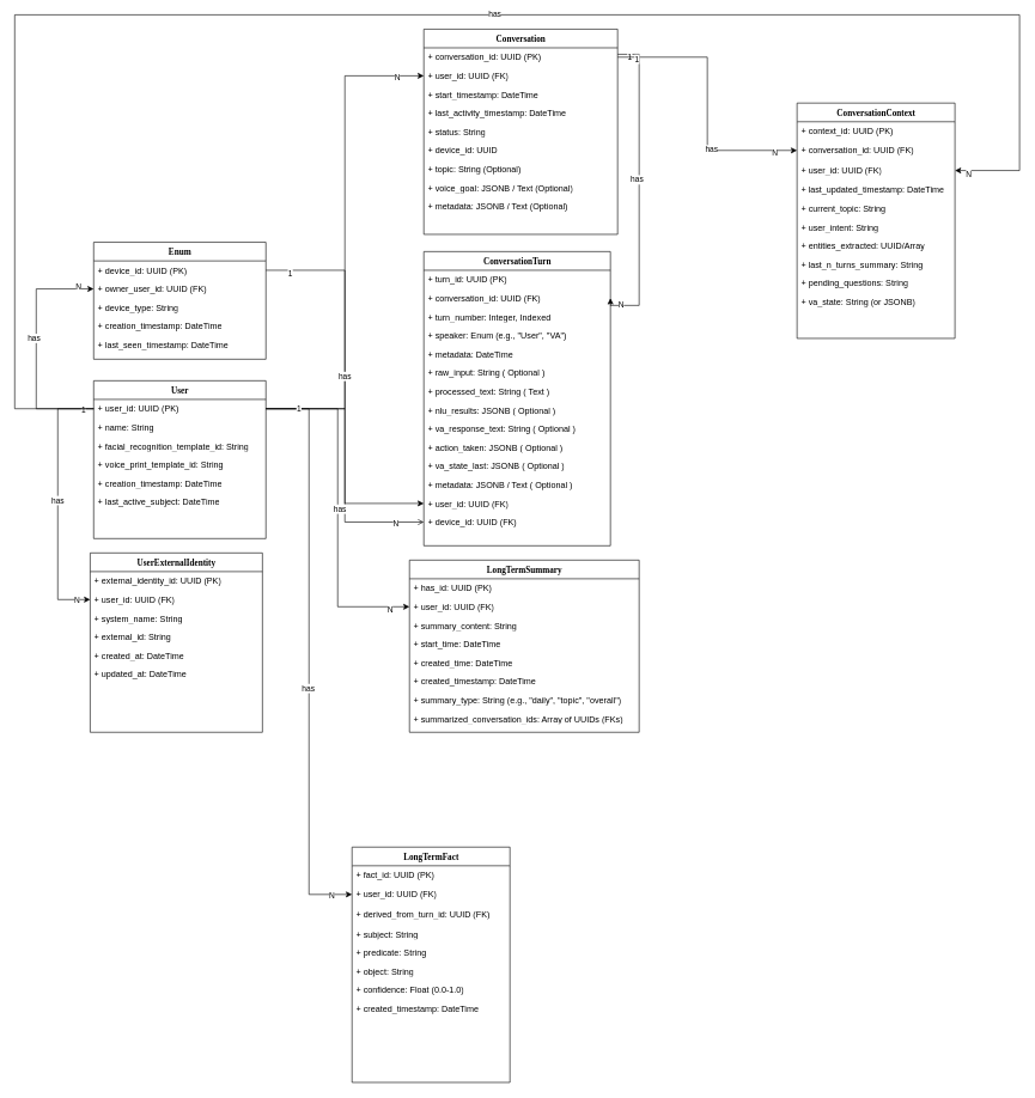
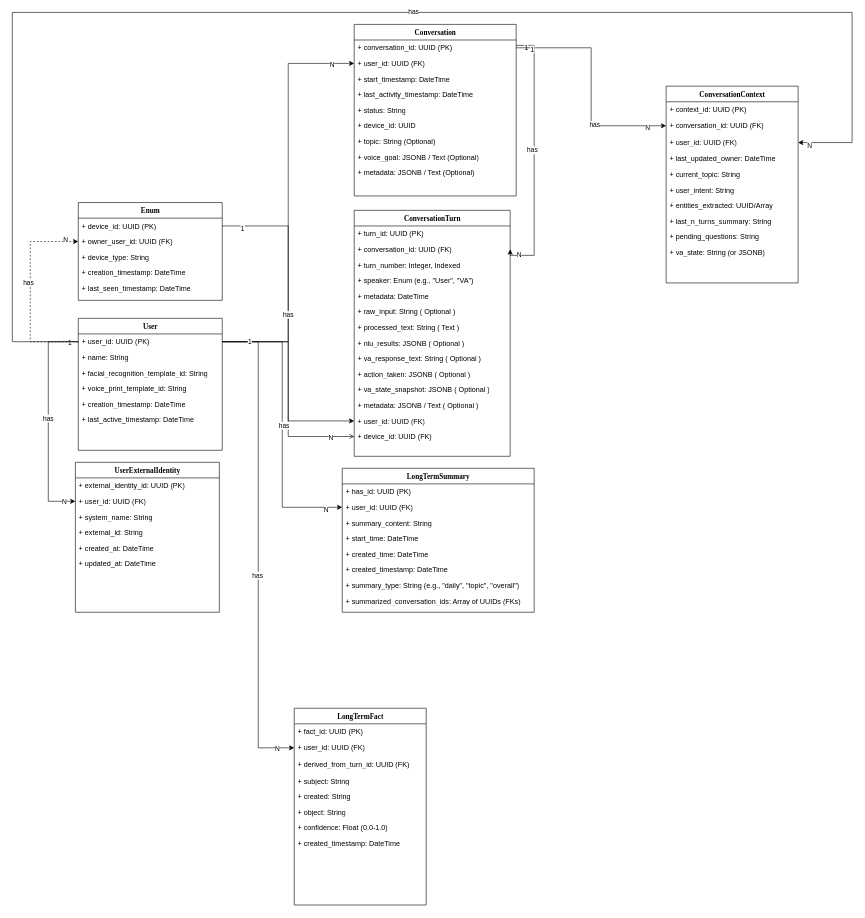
- <mxCell id="84" value="+&amp;nbsp;last_updated_timestamp: DateTime " style="text;html=1;strokeColor=none;fillColor=none;align=left;verticalAlign=top;spacingLeft=4;spacingRight=4;whiteSpace=wrap;overflow=hidden;rotatable=0;points=[[0,0.5],[1,0.5]];portConstraint=eastwest;" parent="80" vertex="1"><mxGeometry y="108" width="220" height="26" as="geometry" /></mxCell>
+ <mxCell id="84" value="+&amp;nbsp;last_updated_owner: DateTime " style="text;html=1;strokeColor=none;fillColor=none;align=left;verticalAlign=top;spacingLeft=4;spacingRight=4;whiteSpace=wrap;overflow=hidden;rotatable=0;points=[[0,0.5],[1,0.5]];portConstraint=eastwest;" parent="80" vertex="1"><mxGeometry y="108" width="220" height="26" as="geometry" /></mxCell>
- <mxCell id="72" style="edgeStyle=orthogonalEdgeStyle;rounded=0;orthogonalLoop=1;jettySize=auto;html=1;entryX=0;entryY=0.5;entryDx=0;entryDy=0;" parent="1" source="3" target="26" edge="1"><mxGeometry relative="1" as="geometry"><Array as="points"><mxPoint x="50" y="569" /><mxPoint x="50" y="402" /></Array></mxGeometry></mxCell>
+ <mxCell id="72" style="edgeStyle=orthogonalEdgeStyle;rounded=0;orthogonalLoop=1;jettySize=auto;html=1;entryX=0;entryY=0.5;entryDx=0;entryDy=0;dashed=1;" parent="1" source="3" target="26" edge="1"><mxGeometry relative="1" as="geometry"><Array as="points"><mxPoint x="50" y="569" /><mxPoint x="50" y="402" /></Array></mxGeometry></mxCell>
- <mxCell id="20" value="+ va_state_last: JSONB ( Optional )" style="text;html=1;strokeColor=none;fillColor=none;align=left;verticalAlign=top;spacingLeft=4;spacingRight=4;whiteSpace=wrap;overflow=hidden;rotatable=0;points=[[0,0.5],[1,0.5]];portConstraint=eastwest;" vertex="1" parent="9"><mxGeometry y="286" width="260" height="26" as="geometry" /></mxCell>
+ <mxCell id="20" value="+ va_state_snapshot: JSONB ( Optional )" style="text;html=1;strokeColor=none;fillColor=none;align=left;verticalAlign=top;spacingLeft=4;spacingRight=4;whiteSpace=wrap;overflow=hidden;rotatable=0;points=[[0,0.5],[1,0.5]];portConstraint=eastwest;" vertex="1" parent="9"><mxGeometry y="286" width="260" height="26" as="geometry" /></mxCell>
- <mxCell id="8" value="+ last_active_subject: DateTime" style="text;html=1;strokeColor=none;fillColor=none;align=left;verticalAlign=top;spacingLeft=4;spacingRight=4;whiteSpace=wrap;overflow=hidden;rotatable=0;points=[[0,0.5],[1,0.5]];portConstraint=eastwest;" parent="2" vertex="1"><mxGeometry y="156" width="240" height="26" as="geometry" /></mxCell>
+ <mxCell id="8" value="+ last_active_timestamp: DateTime" style="text;html=1;strokeColor=none;fillColor=none;align=left;verticalAlign=top;spacingLeft=4;spacingRight=4;whiteSpace=wrap;overflow=hidden;rotatable=0;points=[[0,0.5],[1,0.5]];portConstraint=eastwest;" parent="2" vertex="1"><mxGeometry y="156" width="240" height="26" as="geometry" /></mxCell>
- <mxCell id="35" value="+&amp;nbsp;predicate: String" style="text;html=1;strokeColor=none;fillColor=none;align=left;verticalAlign=top;spacingLeft=4;spacingRight=4;whiteSpace=wrap;overflow=hidden;rotatable=0;points=[[0,0.5],[1,0.5]];portConstraint=eastwest;" parent="30" vertex="1"><mxGeometry y="134" width="220" height="26" as="geometry" /></mxCell>
+ <mxCell id="35" value="+&amp;nbsp;created: String" style="text;html=1;strokeColor=none;fillColor=none;align=left;verticalAlign=top;spacingLeft=4;spacingRight=4;whiteSpace=wrap;overflow=hidden;rotatable=0;points=[[0,0.5],[1,0.5]];portConstraint=eastwest;" parent="30" vertex="1"><mxGeometry y="134" width="220" height="26" as="geometry" /></mxCell>
